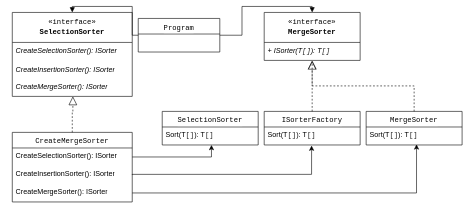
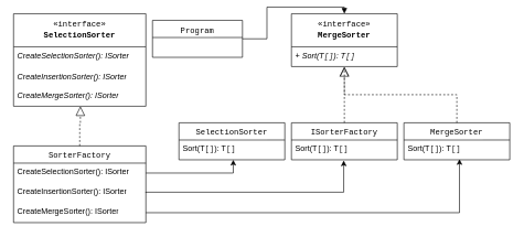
- <mxCell id="23" value="" style="endArrow=block;endFill=1;html=1;edgeStyle=orthogonalEdgeStyle;align=left;verticalAlign=top;rounded=0;exitX=0;exitY=0.5;exitDx=0;exitDy=0;entryX=0.5;entryY=0;entryDx=0;entryDy=0;" parent="1" source="21" target="12" edge="1"><mxGeometry relative="1" as="geometry"><mxPoint x="430" y="-42" as="sourcePoint" /><mxPoint x="530" y="30" as="targetPoint" /></mxGeometry></mxCell>
- <mxCell id="11" value="&lt;i&gt;+ ISorter(T&lt;span style=&quot;font-family: Menlo, Monaco, &amp;quot;Courier New&amp;quot;, monospace; color: rgb(34, 34, 34);&quot;&gt;[&lt;/span&gt;&lt;span style=&quot;font-family: Menlo, Monaco, &amp;quot;Courier New&amp;quot;, monospace; color: rgb(34, 34, 34);&quot;&gt;]&lt;/span&gt;&lt;span style=&quot;background-color: initial;&quot;&gt;):&amp;nbsp;&lt;/span&gt;T&lt;span style=&quot;font-family: Menlo, Monaco, &amp;quot;Courier New&amp;quot;, monospace; color: rgb(34, 34, 34);&quot;&gt;[&lt;/span&gt;&lt;span style=&quot;font-family: Menlo, Monaco, &amp;quot;Courier New&amp;quot;, monospace; color: rgb(34, 34, 34);&quot;&gt;]&lt;/span&gt;&lt;/i&gt;" style="text;strokeColor=none;fillColor=none;align=left;verticalAlign=top;spacingLeft=4;spacingRight=4;overflow=hidden;rotatable=0;points=[[0,0.5],[1,0.5]];portConstraint=eastwest;whiteSpace=wrap;html=1;" parent="10" vertex="1"><mxGeometry y="50" width="160" height="30" as="geometry" /></mxCell>
+ <mxCell id="11" value="&lt;i&gt;+ Sort(T&lt;span style=&quot;font-family: Menlo, Monaco, &amp;quot;Courier New&amp;quot;, monospace; color: rgb(34, 34, 34);&quot;&gt;[&lt;/span&gt;&lt;span style=&quot;font-family: Menlo, Monaco, &amp;quot;Courier New&amp;quot;, monospace; color: rgb(34, 34, 34);&quot;&gt;]&lt;/span&gt;&lt;span style=&quot;background-color: initial;&quot;&gt;):&amp;nbsp;&lt;/span&gt;T&lt;span style=&quot;font-family: Menlo, Monaco, &amp;quot;Courier New&amp;quot;, monospace; color: rgb(34, 34, 34);&quot;&gt;[&lt;/span&gt;&lt;span style=&quot;font-family: Menlo, Monaco, &amp;quot;Courier New&amp;quot;, monospace; color: rgb(34, 34, 34);&quot;&gt;]&lt;/span&gt;&lt;/i&gt;" style="text;strokeColor=none;fillColor=none;align=left;verticalAlign=top;spacingLeft=4;spacingRight=4;overflow=hidden;rotatable=0;points=[[0,0.5],[1,0.5]];portConstraint=eastwest;whiteSpace=wrap;html=1;" parent="10" vertex="1"><mxGeometry y="50" width="160" height="30" as="geometry" /></mxCell>
- <mxCell id="16" value="&lt;div style=&quot;background-color: rgb(255, 255, 255); font-family: Menlo, Monaco, &amp;quot;Courier New&amp;quot;, monospace; font-weight: normal; line-height: 18px;&quot;&gt;&lt;div style=&quot;line-height: 18px;&quot;&gt;CreateMergeSorter&lt;/div&gt;&lt;/div&gt;" style="swimlane;fontStyle=1;align=center;verticalAlign=top;childLayout=stackLayout;horizontal=1;startSize=26;horizontalStack=0;resizeParent=1;resizeParentMax=0;resizeLast=0;collapsible=1;marginBottom=0;whiteSpace=wrap;html=1;" parent="1" vertex="1"><mxGeometry x="20" y="220" width="200" height="116" as="geometry"><mxRectangle x="620" y="130" width="150" height="30" as="alternateBounds" /></mxGeometry></mxCell>
+ <mxCell id="16" value="&lt;div style=&quot;background-color: rgb(255, 255, 255); font-family: Menlo, Monaco, &amp;quot;Courier New&amp;quot;, monospace; font-weight: normal; line-height: 18px;&quot;&gt;&lt;div style=&quot;line-height: 18px;&quot;&gt;SorterFactory&lt;/div&gt;&lt;/div&gt;" style="swimlane;fontStyle=1;align=center;verticalAlign=top;childLayout=stackLayout;horizontal=1;startSize=26;horizontalStack=0;resizeParent=1;resizeParentMax=0;resizeLast=0;collapsible=1;marginBottom=0;whiteSpace=wrap;html=1;" parent="1" vertex="1"><mxGeometry x="20" y="220" width="200" height="116" as="geometry"><mxRectangle x="620" y="130" width="150" height="30" as="alternateBounds" /></mxGeometry></mxCell>
